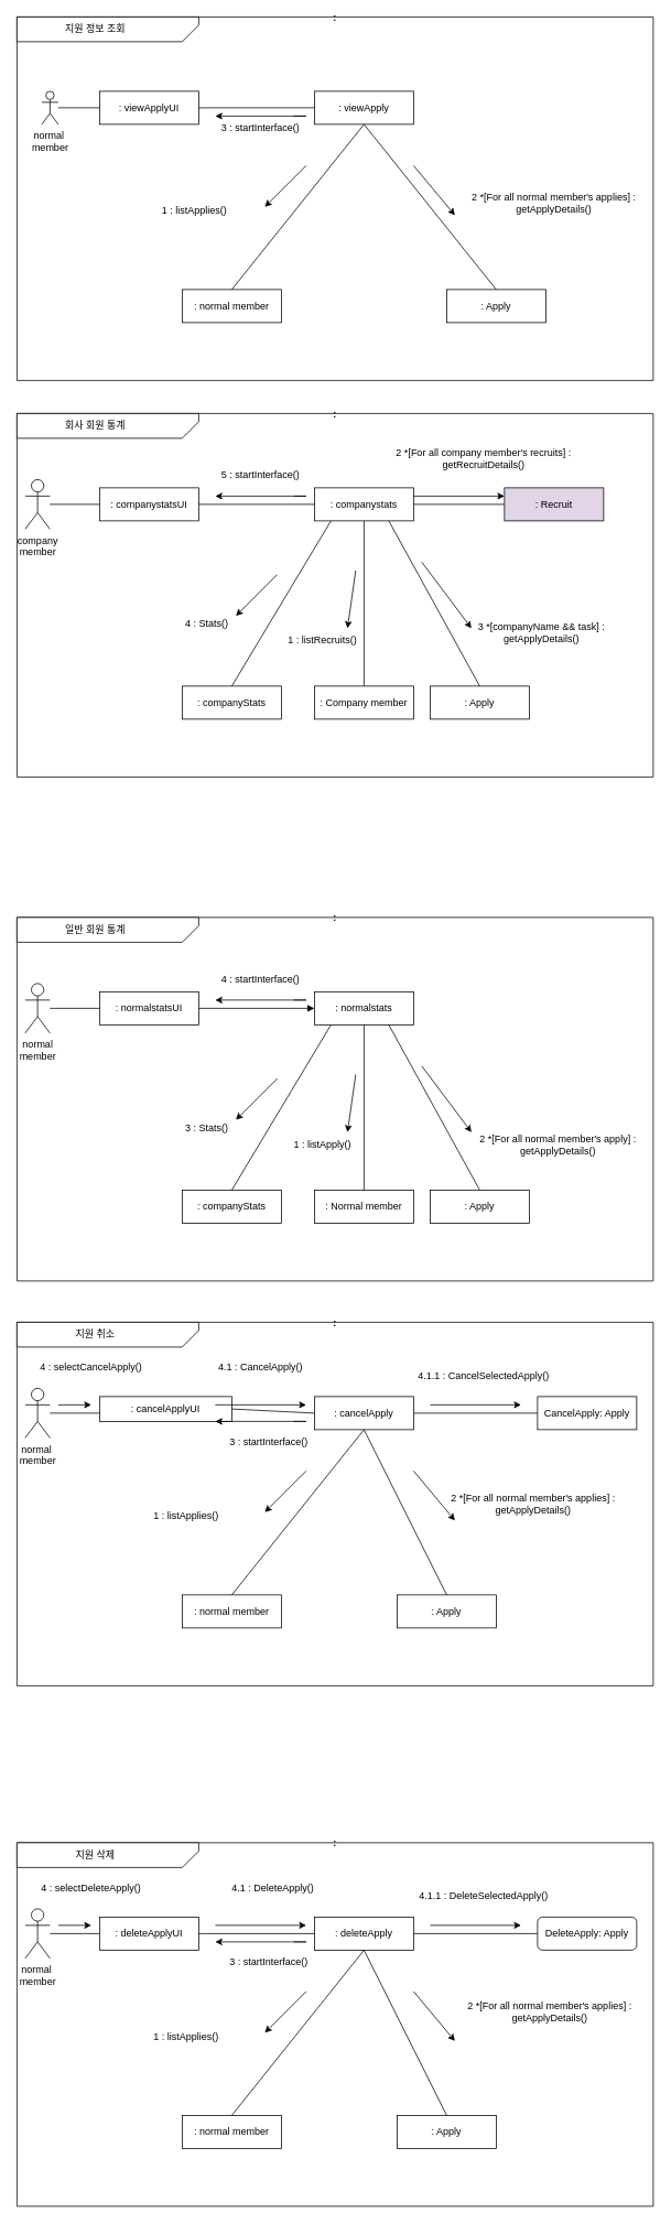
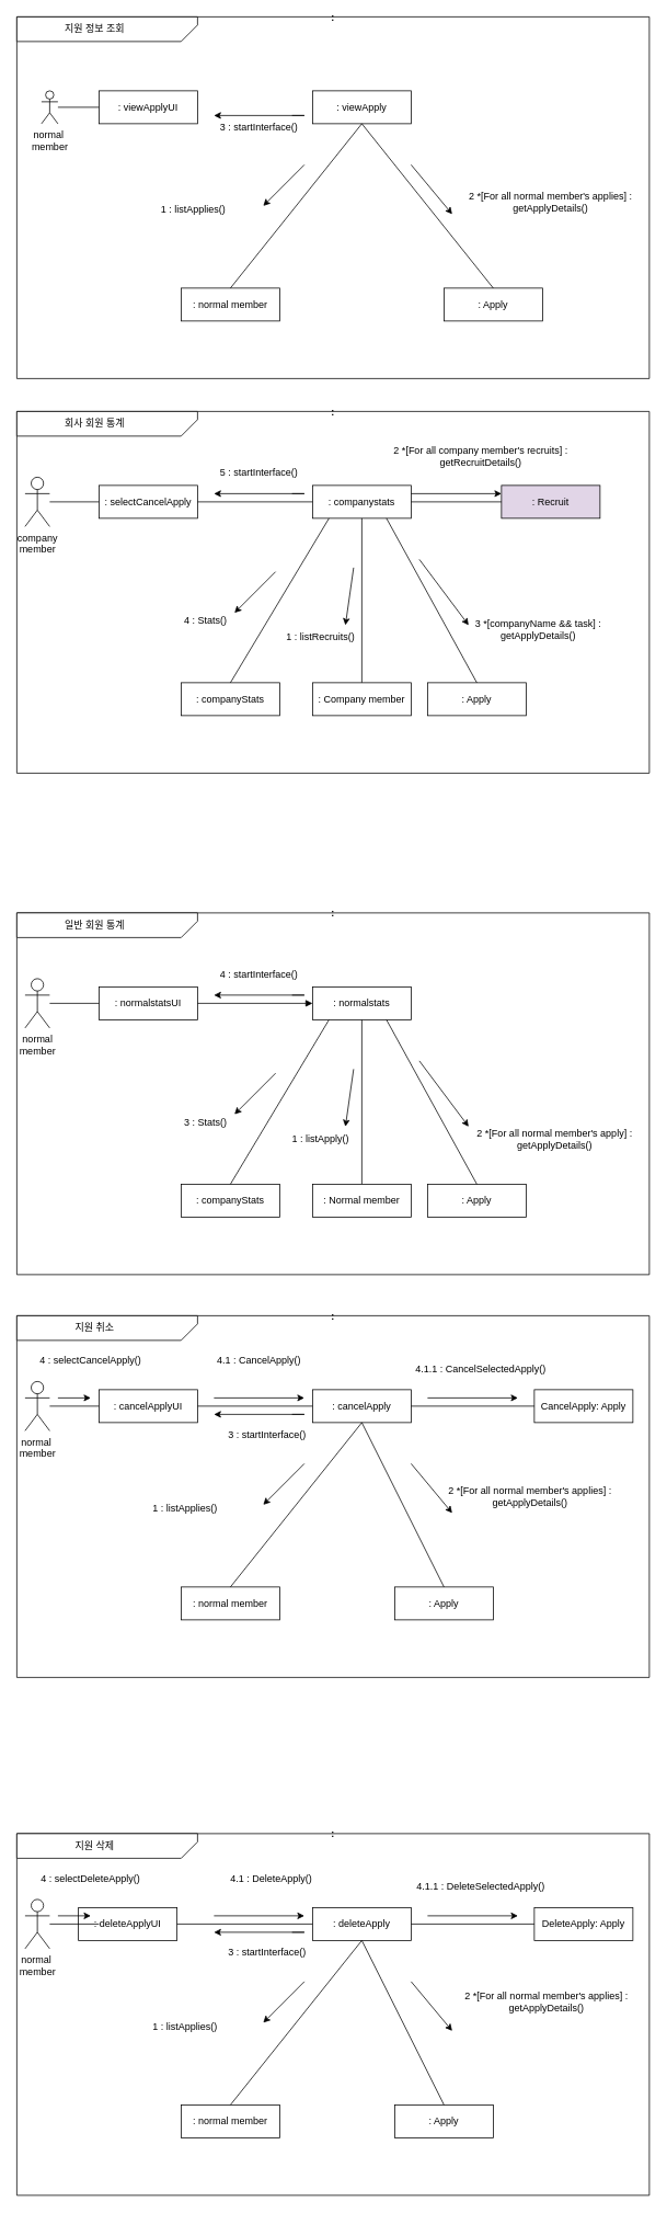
- <mxCell id="9" value="" style="endArrow=none;html=1;rounded=0;entryX=0;entryY=0.5;entryDx=0;entryDy=0;exitX=1;exitY=0.5;exitDx=0;exitDy=0;" parent="2" source="6" target="7" edge="1"><mxGeometry width="50" height="50" relative="1" as="geometry"><mxPoint x="220" y="110" as="sourcePoint" /><mxPoint x="270" y="60" as="targetPoint" /></mxGeometry></mxCell>
- <mxCell id="76" value=": companystatsUI" style="rounded=0;whiteSpace=wrap;html=1;" parent="72" vertex="1"><mxGeometry x="100" y="90" width="120" height="40" as="geometry" /></mxCell>
+ <mxCell id="76" value=": selectCancelApply" style="rounded=0;whiteSpace=wrap;html=1;" parent="72" vertex="1"><mxGeometry x="100" y="90" width="120" height="40" as="geometry" /></mxCell>
- <mxCell id="24" value=": cancelApplyUI" style="rounded=0;whiteSpace=wrap;html=1;" parent="20" vertex="1"><mxGeometry x="100" y="90" width="160" height="30" as="geometry" /></mxCell>
+ <mxCell id="24" value=": cancelApplyUI" style="rounded=0;whiteSpace=wrap;html=1;" parent="20" vertex="1"><mxGeometry x="100" y="90" width="120" height="40" as="geometry" /></mxCell>
- <mxCell id="50" value=": deleteApplyUI" style="rounded=0;whiteSpace=wrap;html=1;" parent="46" vertex="1"><mxGeometry x="100" y="90" width="120" height="40" as="geometry" /></mxCell>
+ <mxCell id="50" value=": deleteApplyUI" style="rounded=0;whiteSpace=wrap;html=1;" parent="46" vertex="1"><mxGeometry x="75" y="90" width="120" height="40" as="geometry" /></mxCell>
- <mxCell id="68" value="DeleteApply: Apply" style="whiteSpace=wrap;html=1;rounded=1;" parent="46" vertex="1"><mxGeometry x="630" y="90" width="120" height="40" as="geometry" /></mxCell>
+ <mxCell id="68" value="DeleteApply: Apply" style="rounded=0;whiteSpace=wrap;html=1;" parent="46" vertex="1"><mxGeometry x="630" y="90" width="120" height="40" as="geometry" /></mxCell>
